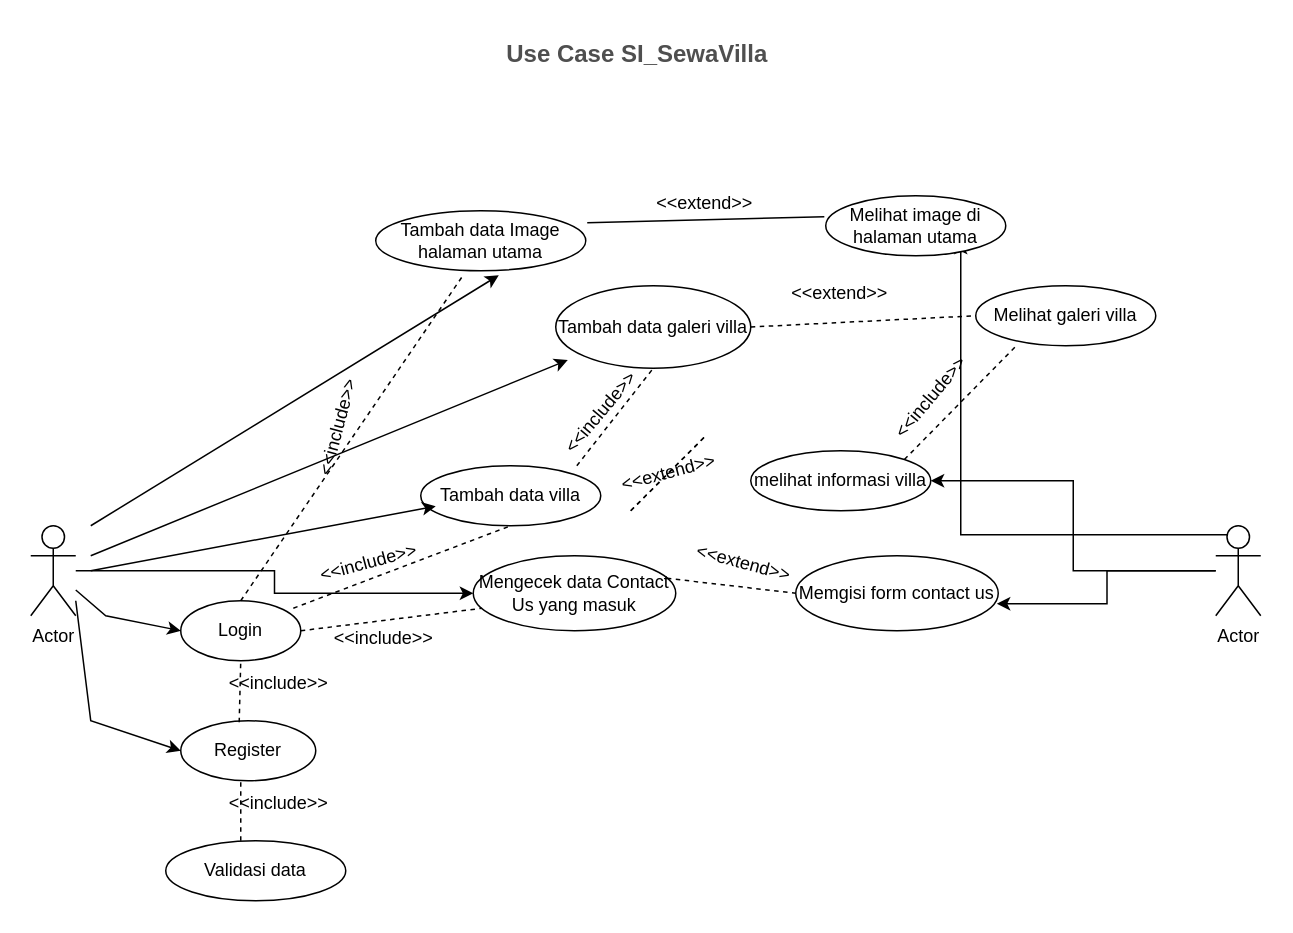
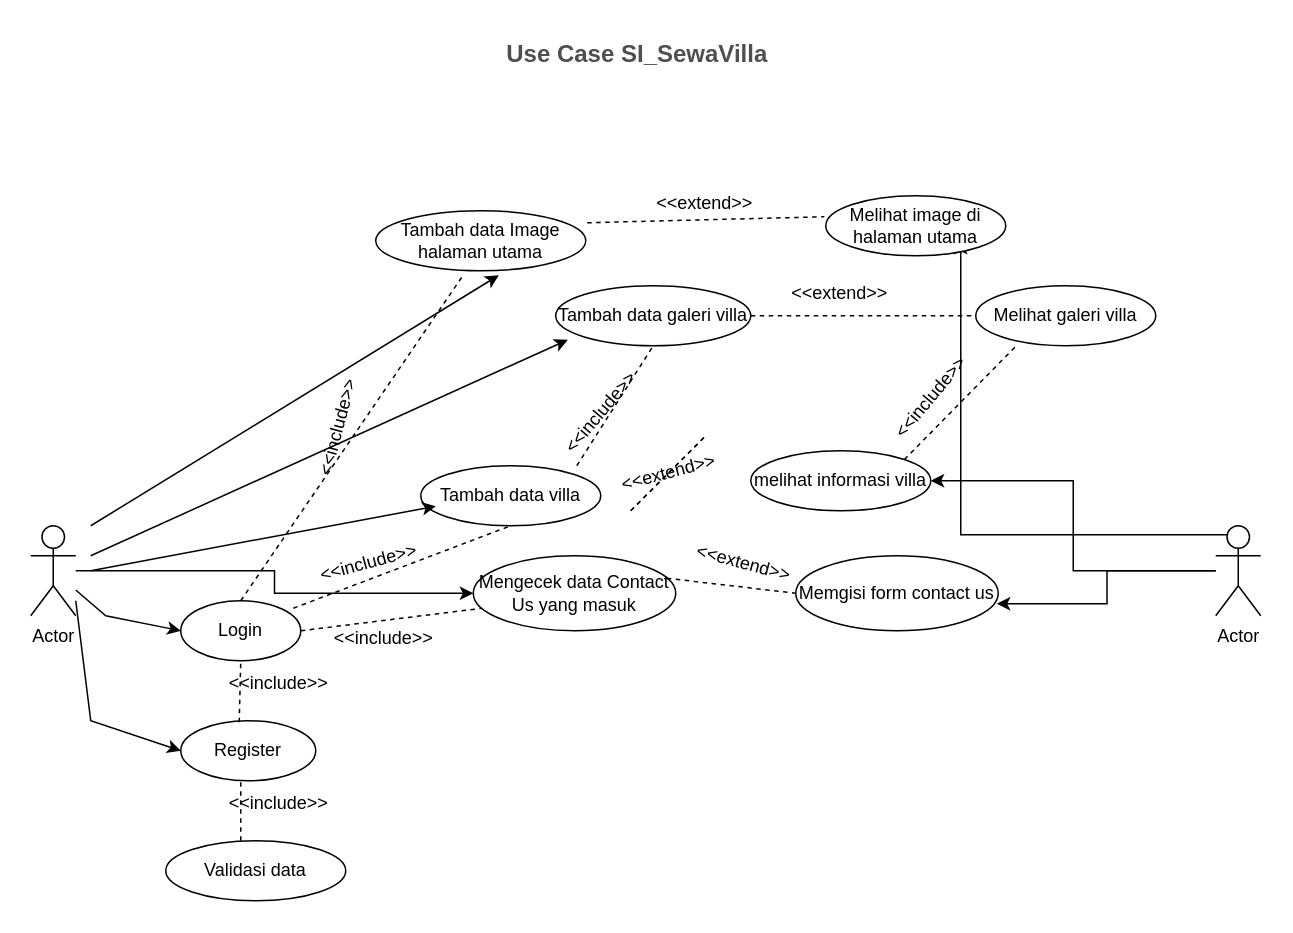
- <mxCell id="33" value="" style="endArrow=none;dashed=0;html=1;rounded=0;entryX=-0.008;entryY=0.35;entryDx=0;entryDy=0;exitX=1.007;exitY=0.2;exitDx=0;exitDy=0;exitPerimeter=0;entryPerimeter=0;" parent="1" source="13" target="31" edge="1"><mxGeometry width="50" height="50" relative="1" as="geometry"><mxPoint x="454" y="395" as="sourcePoint" /><mxPoint x="540" y="405" as="targetPoint" /></mxGeometry></mxCell>
+ <mxCell id="33" value="" style="endArrow=none;dashed=1;html=1;rounded=0;entryX=-0.008;entryY=0.35;entryDx=0;entryDy=0;exitX=1.007;exitY=0.2;exitDx=0;exitDy=0;exitPerimeter=0;entryPerimeter=0;" parent="1" source="13" target="31" edge="1"><mxGeometry width="50" height="50" relative="1" as="geometry"><mxPoint x="454" y="395" as="sourcePoint" /><mxPoint x="540" y="405" as="targetPoint" /></mxGeometry></mxCell>
- <mxCell id="15" value="Tambah data galeri villa" style="ellipse;whiteSpace=wrap;html=1;" parent="1" vertex="1"><mxGeometry x="370" y="190" width="130" height="55" as="geometry" /></mxCell>
+ <mxCell id="15" value="Tambah data galeri villa" style="ellipse;whiteSpace=wrap;html=1;" parent="1" vertex="1"><mxGeometry x="370" y="190" width="130" height="40" as="geometry" /></mxCell>
